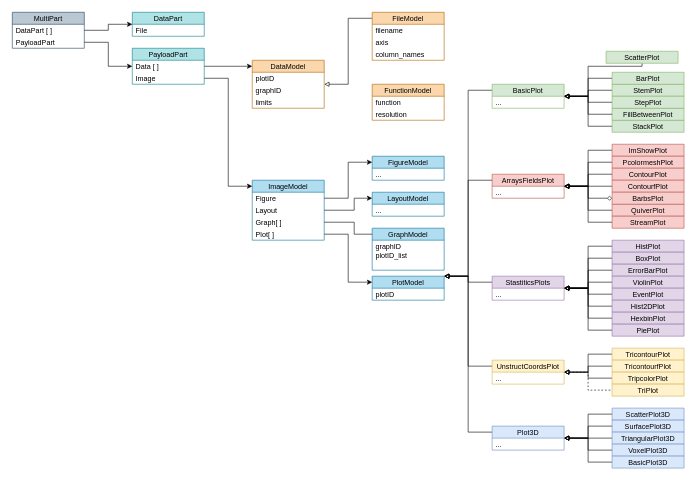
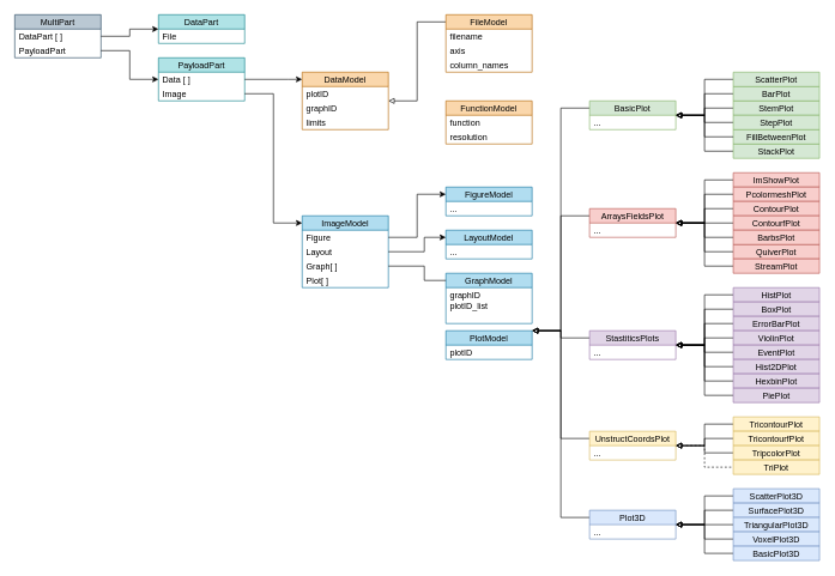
- <mxCell id="59" value="ScatterPlot" style="swimlane;fontStyle=0;childLayout=stackLayout;horizontal=1;startSize=40;horizontalStack=0;resizeParent=1;resizeParentMax=0;resizeLast=0;collapsible=1;marginBottom=0;fillColor=#d5e8d4;strokeColor=#82b366;" parent="1" vertex="1"><mxGeometry x="1010" y="85" width="120" height="20" as="geometry" /></mxCell>
+ <mxCell id="59" value="ScatterPlot" style="swimlane;fontStyle=0;childLayout=stackLayout;horizontal=1;startSize=40;horizontalStack=0;resizeParent=1;resizeParentMax=0;resizeLast=0;collapsible=1;marginBottom=0;fillColor=#d5e8d4;strokeColor=#82b366;" parent="1" vertex="1"><mxGeometry x="1020" y="100" width="120" height="20" as="geometry" /></mxCell>
- <mxCell id="53" style="edgeStyle=orthogonalEdgeStyle;rounded=0;orthogonalLoop=1;jettySize=auto;html=1;startArrow=block;startFill=0;endArrow=diamond;endFill=0;" parent="1" source="56" target="92" edge="1"><mxGeometry relative="1" as="geometry"><Array as="points"><mxPoint x="980" y="310" /><mxPoint x="980" y="330" /></Array></mxGeometry></mxCell>
+ <mxCell id="53" style="edgeStyle=orthogonalEdgeStyle;rounded=0;orthogonalLoop=1;jettySize=auto;html=1;startArrow=block;startFill=0;endArrow=none;endFill=0;" parent="1" source="56" target="92" edge="1"><mxGeometry relative="1" as="geometry"><Array as="points"><mxPoint x="980" y="310" /><mxPoint x="980" y="330" /></Array></mxGeometry></mxCell>
- <mxCell id="31" style="edgeStyle=orthogonalEdgeStyle;rounded=0;orthogonalLoop=1;jettySize=auto;html=1;" parent="1" source="15" target="29" edge="1"><mxGeometry relative="1" as="geometry"><Array as="points"><mxPoint x="580" y="390" /><mxPoint x="580" y="470" /></Array></mxGeometry></mxCell>
